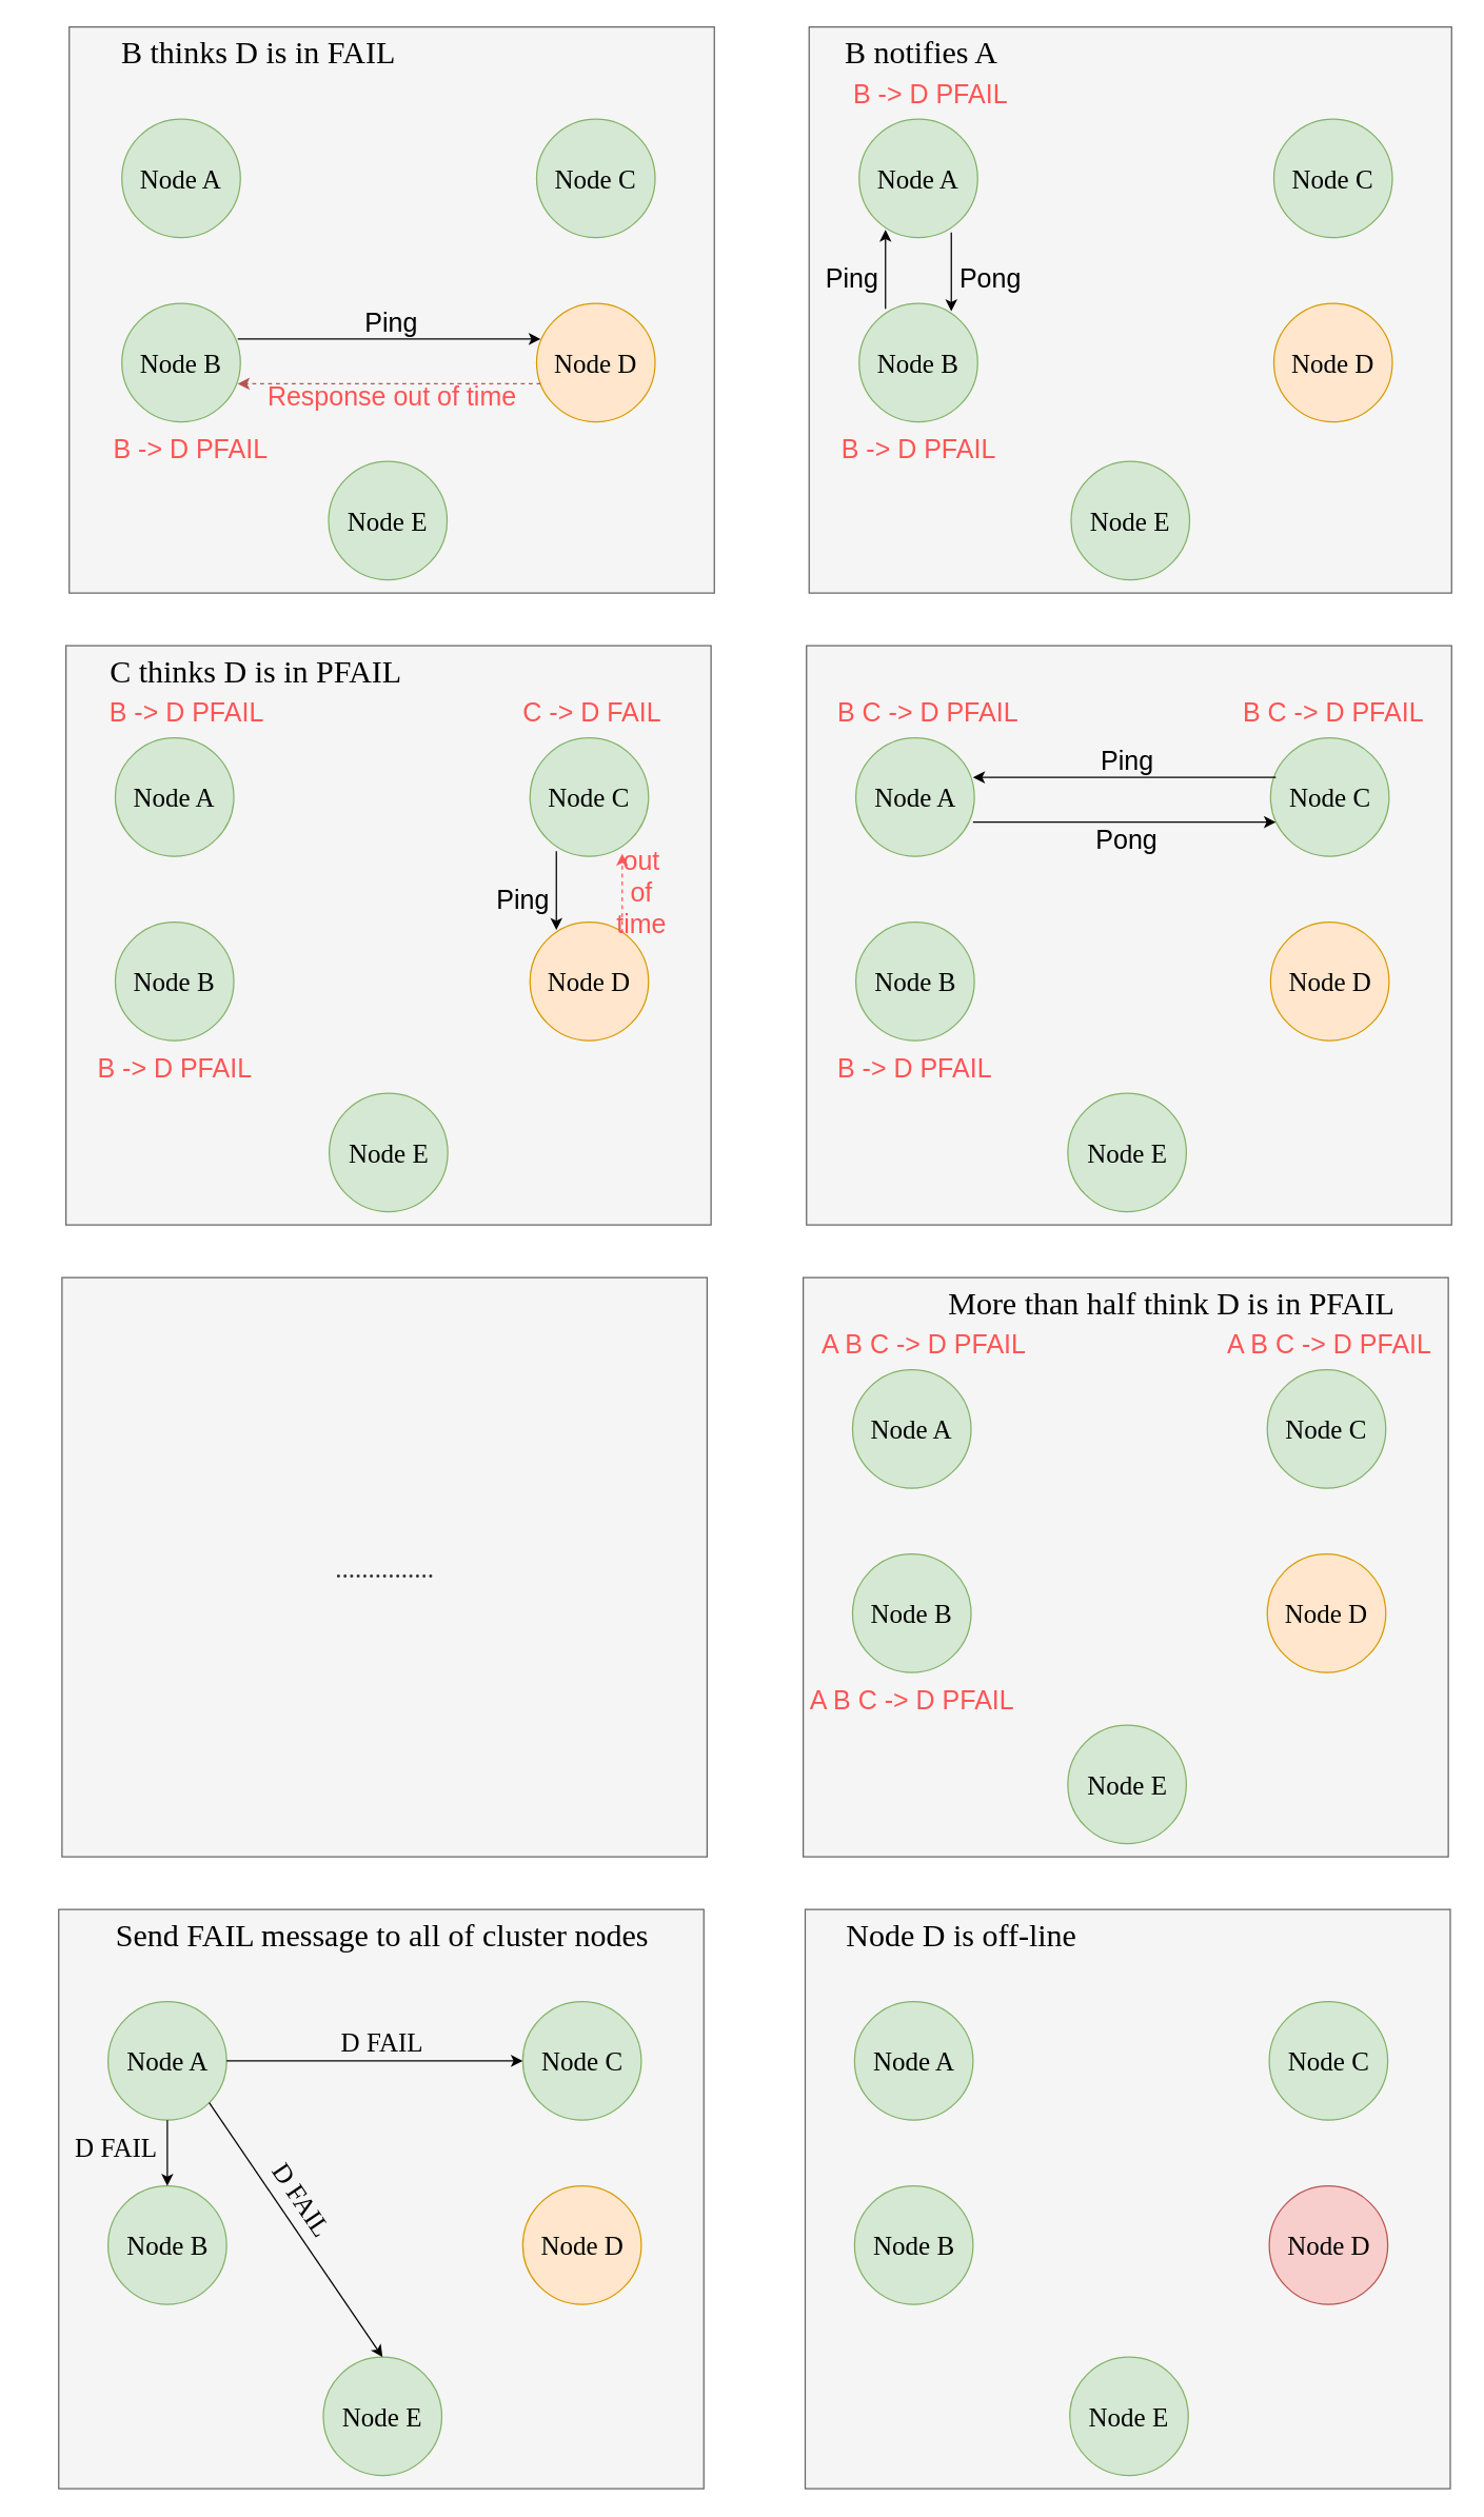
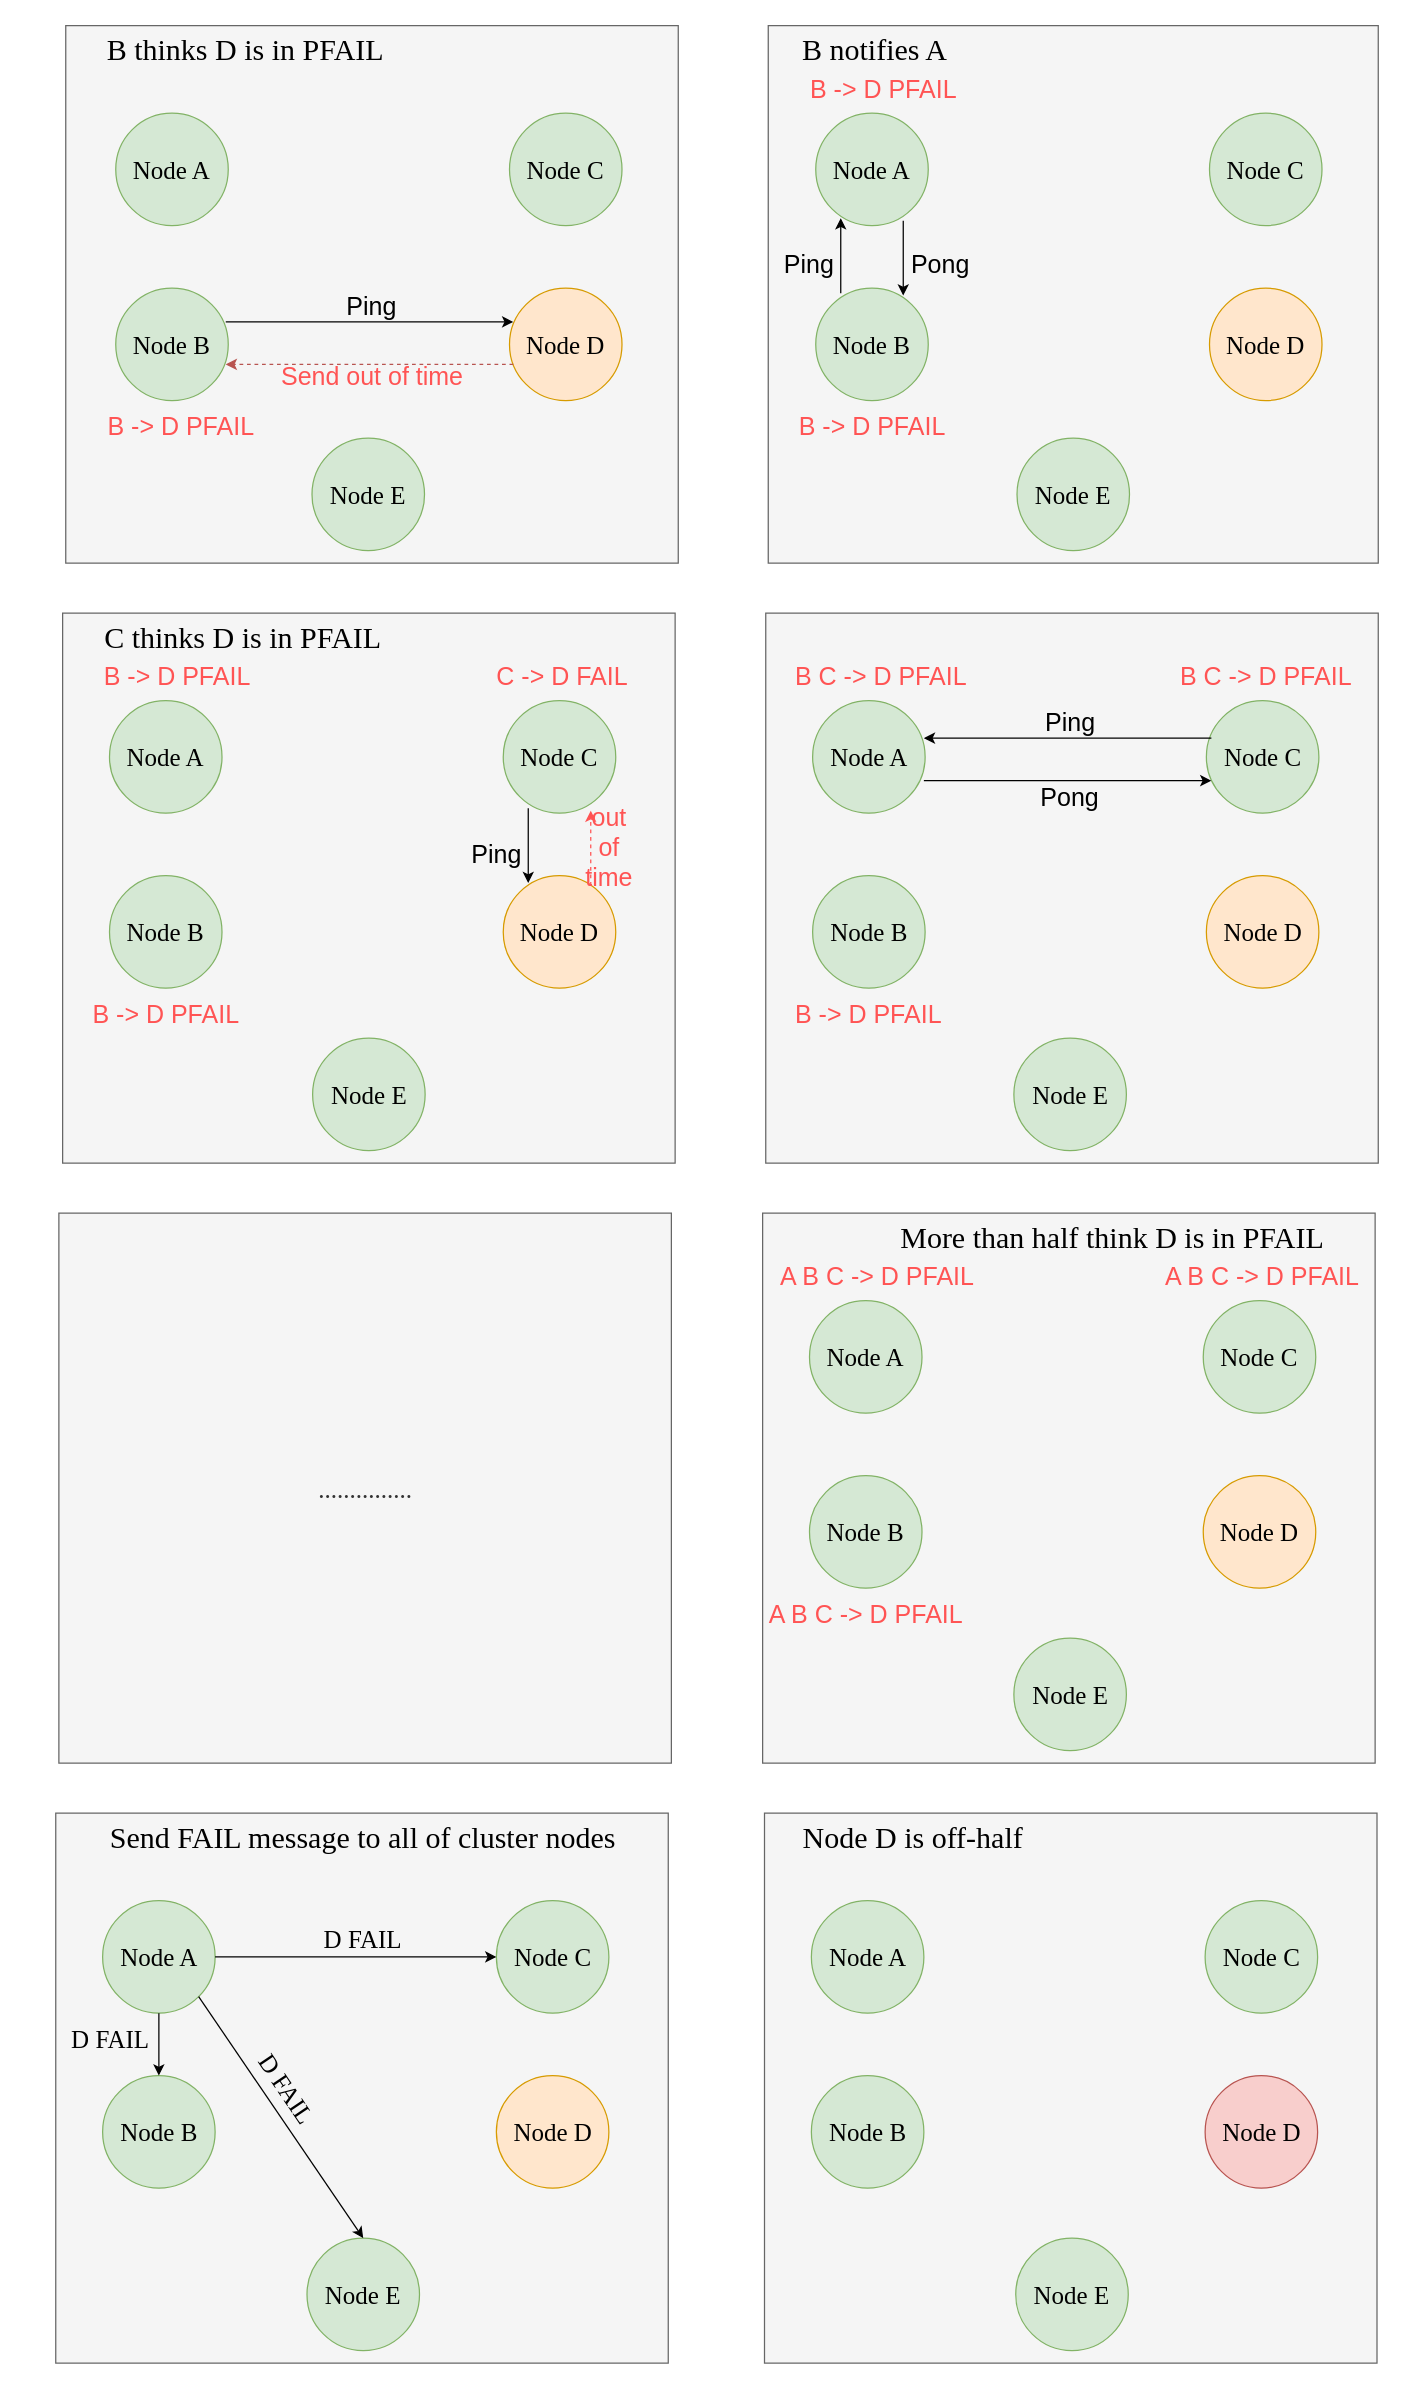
- <mxCell id="23" value="B thinks D is in FAIL" style="text;html=1;strokeColor=none;fillColor=none;align=center;verticalAlign=middle;whiteSpace=wrap;rounded=0;fontSize=24;fontFamily=Comic Sans MS;" vertex="1" parent="1"><mxGeometry x="20.75" y="30" width="350" height="20" as="geometry" /></mxCell>
+ <mxCell id="23" value="B thinks D is in PFAIL" style="text;html=1;strokeColor=none;fillColor=none;align=center;verticalAlign=middle;whiteSpace=wrap;rounded=0;fontSize=24;fontFamily=Comic Sans MS;" vertex="1" parent="1"><mxGeometry x="20.75" y="30" width="350" height="20" as="geometry" /></mxCell>
- <mxCell id="10" value="Response out of time" style="text;html=1;align=center;verticalAlign=middle;whiteSpace=wrap;rounded=0;fontSize=20;fontColor=#FF5454;" vertex="1" parent="1"><mxGeometry x="174.5" y="290" width="245" height="20" as="geometry" /></mxCell>
+ <mxCell id="10" value="Send out of time" style="text;html=1;align=center;verticalAlign=middle;whiteSpace=wrap;rounded=0;fontSize=20;fontColor=#FF5454;" vertex="1" parent="1"><mxGeometry x="174.5" y="290" width="245" height="20" as="geometry" /></mxCell>
- <mxCell id="83" value="Node D is off-line" style="text;html=1;strokeColor=none;fillColor=none;align=center;verticalAlign=middle;whiteSpace=wrap;rounded=0;fontSize=24;fontFamily=Comic Sans MS;" vertex="1" parent="1"><mxGeometry x="486.5" y="1460" width="485.5" height="20" as="geometry" /></mxCell>
+ <mxCell id="83" value="Node D is off-half" style="text;html=1;strokeColor=none;fillColor=none;align=center;verticalAlign=middle;whiteSpace=wrap;rounded=0;fontSize=24;fontFamily=Comic Sans MS;" vertex="1" parent="1"><mxGeometry x="486.5" y="1460" width="485.5" height="20" as="geometry" /></mxCell>
